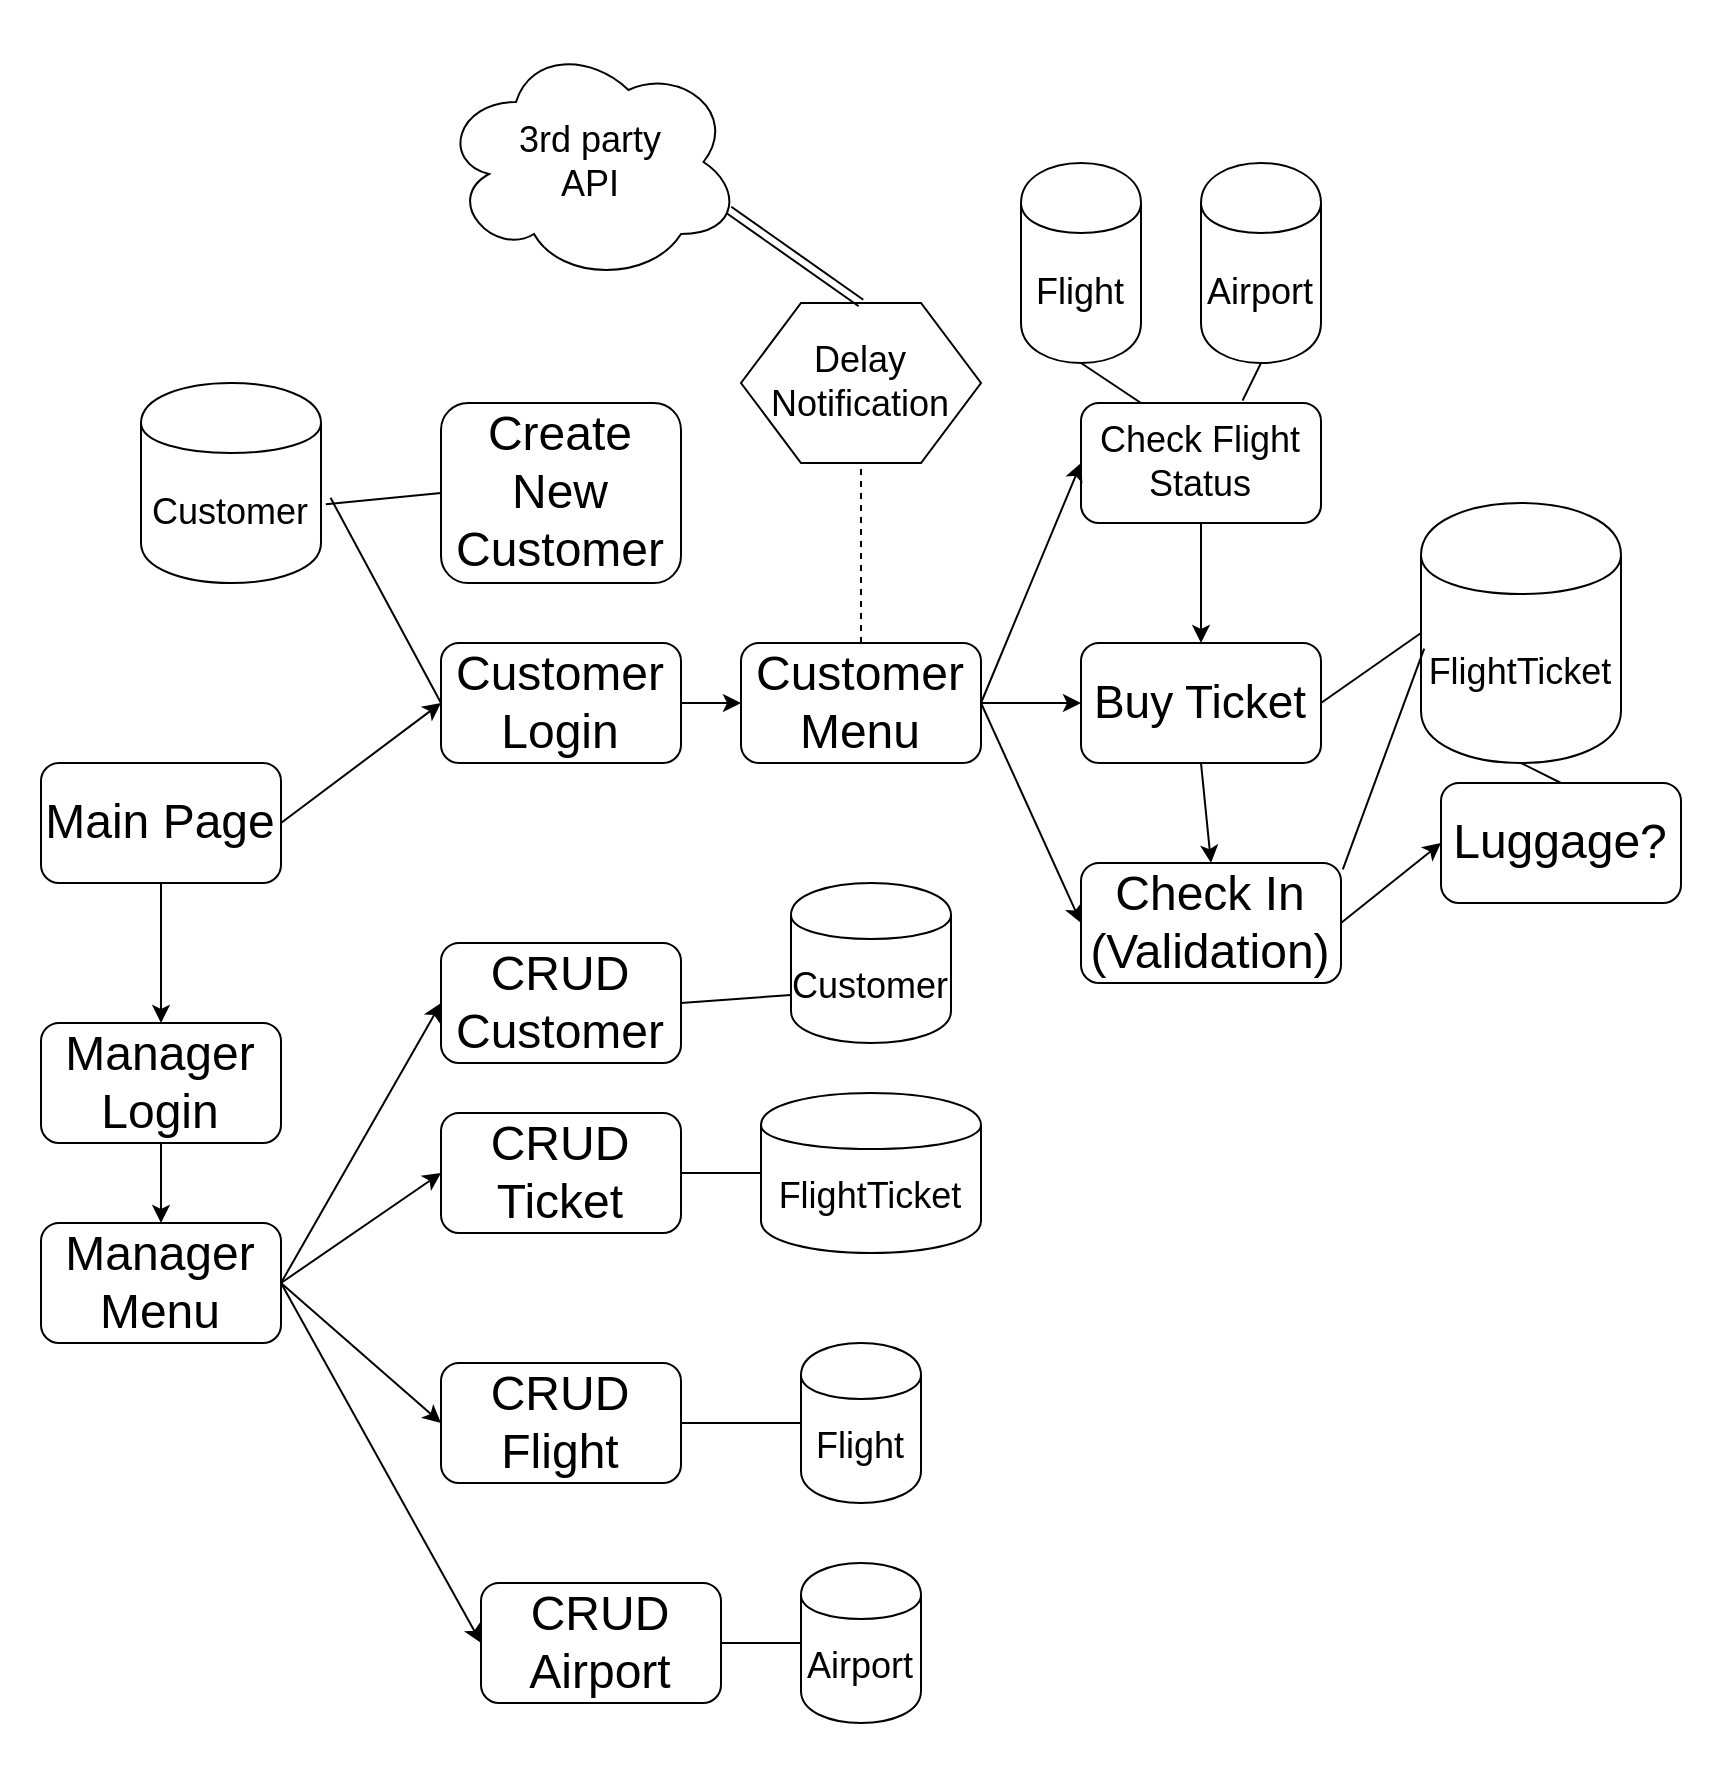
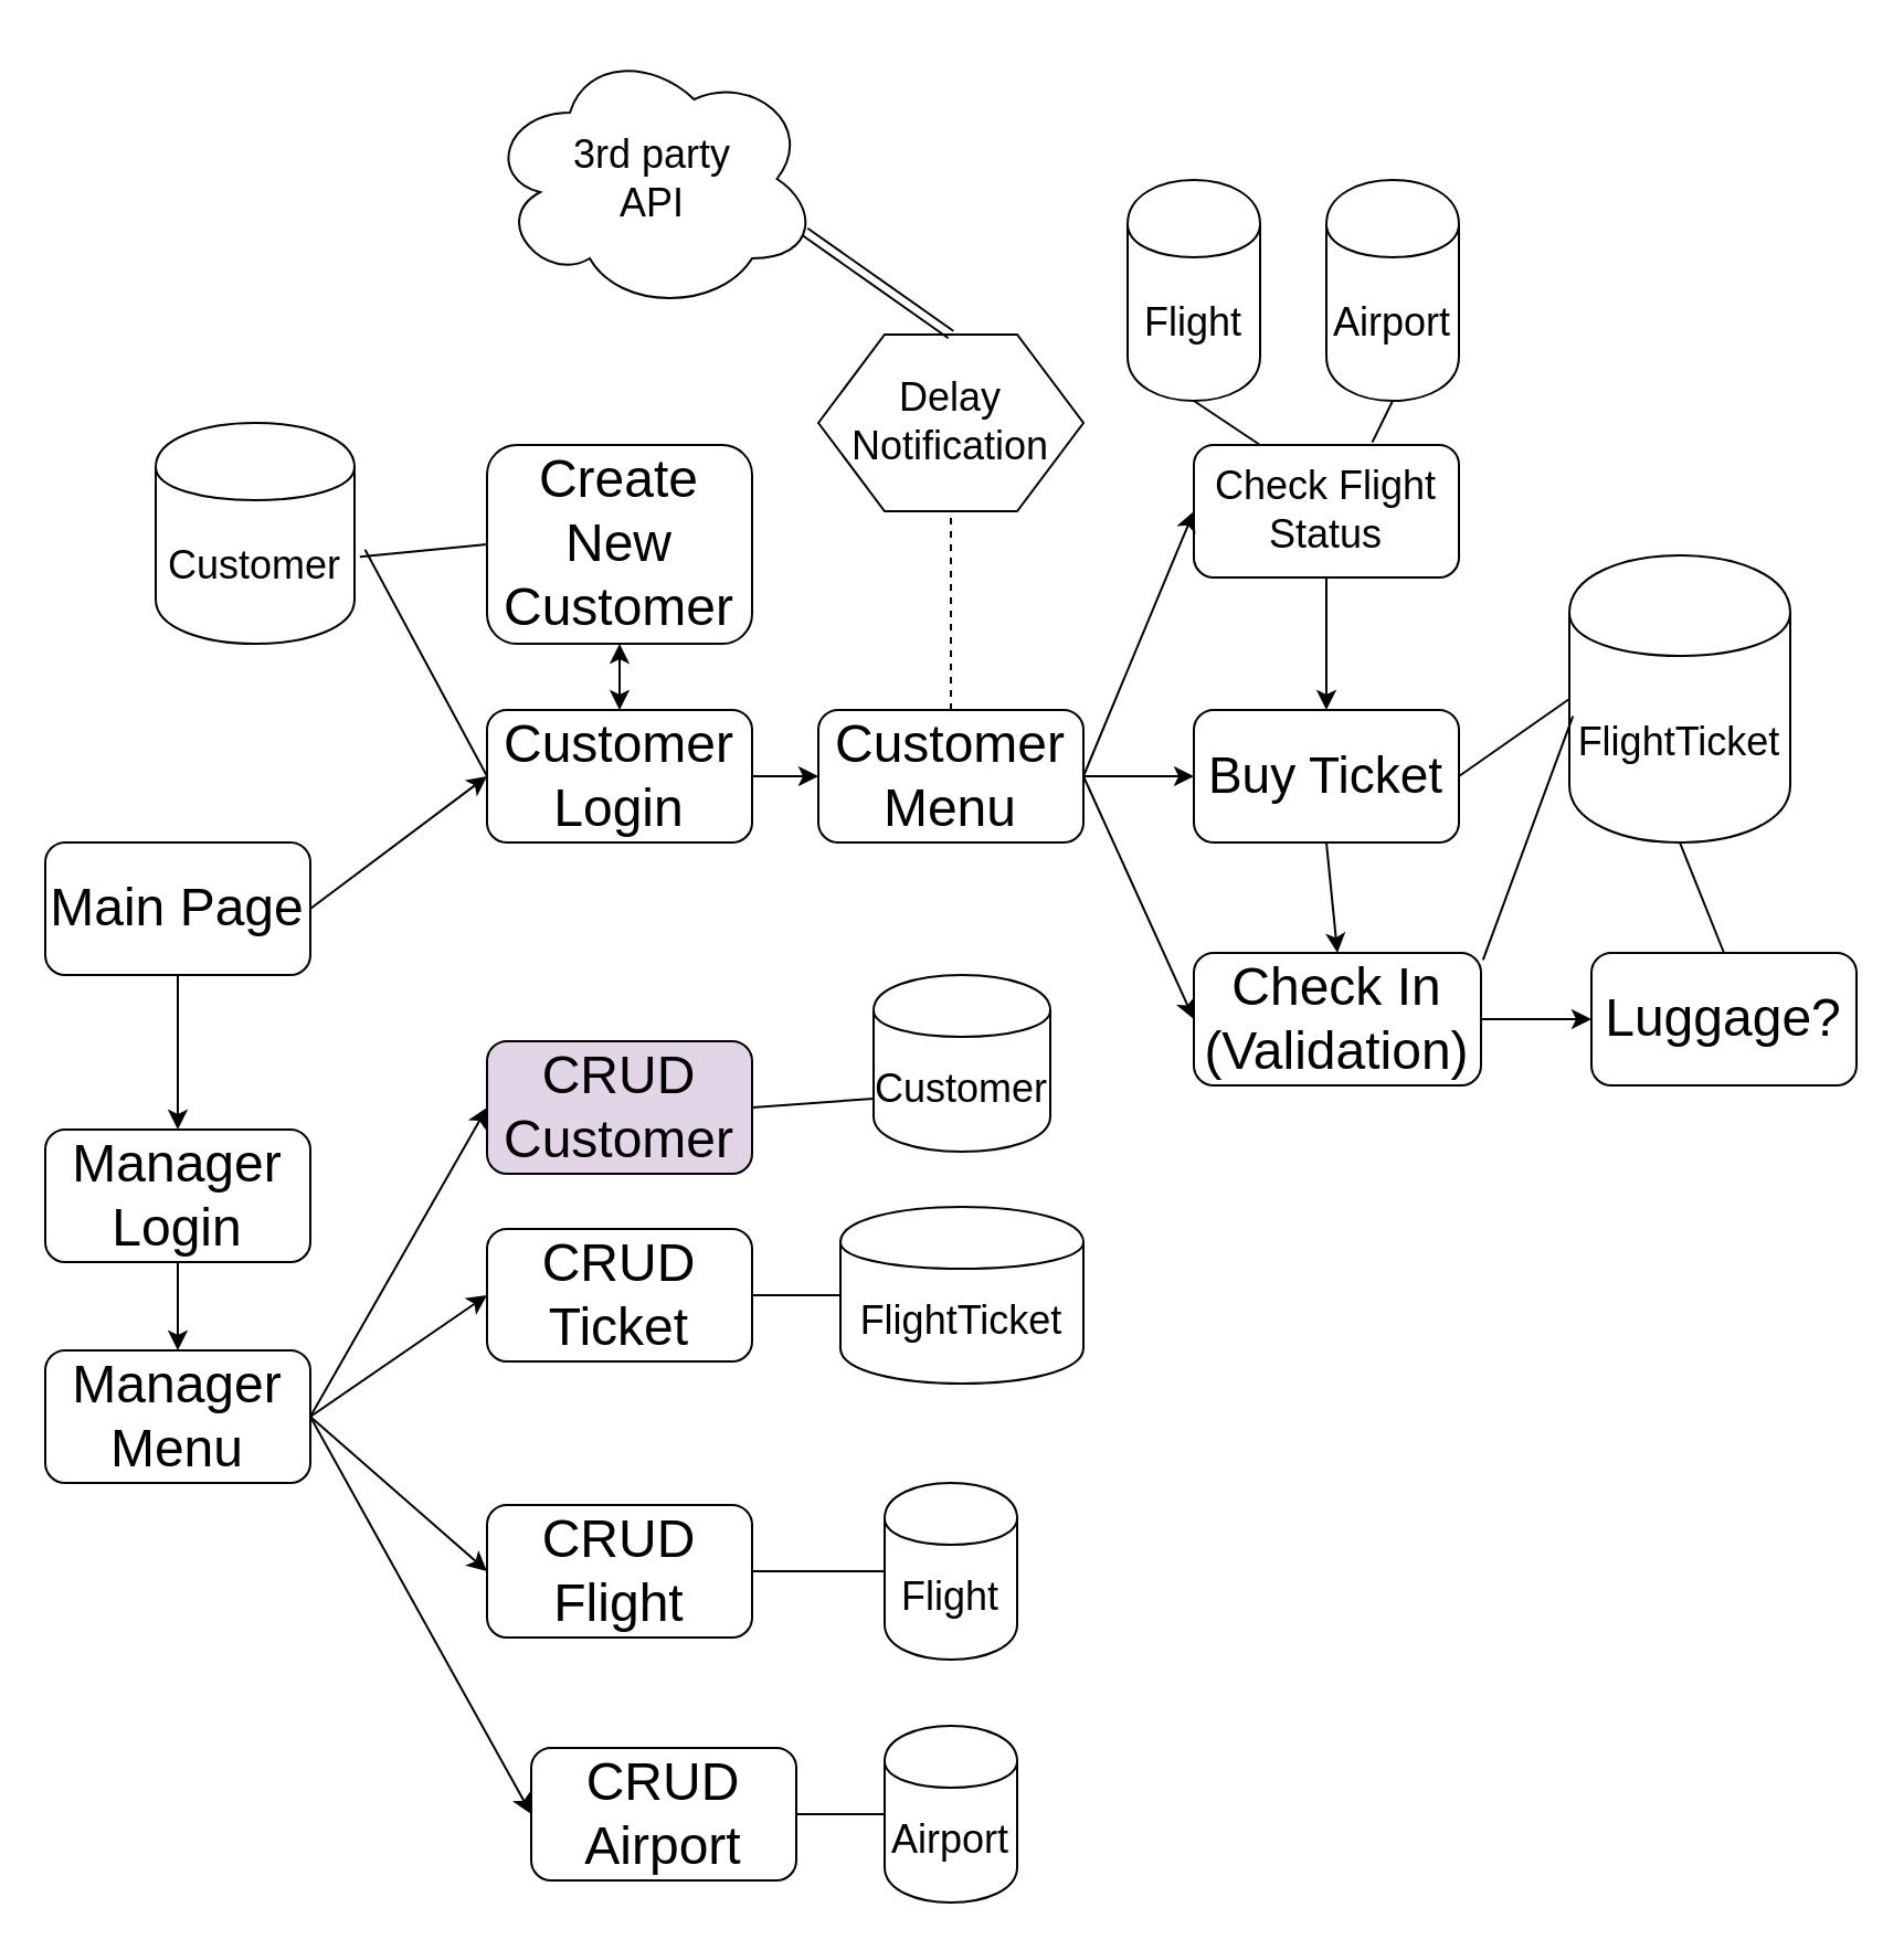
+ <mxCell id="19" value="" style="endArrow=classic;startArrow=classic;html=1;entryX=0.5;entryY=0;entryDx=0;entryDy=0;exitX=0.5;exitY=1;exitDx=0;exitDy=0;" parent="1" source="18" target="15" edge="1"><mxGeometry width="50" height="50" relative="1" as="geometry"><mxPoint x="280" y="261" as="sourcePoint" /><mxPoint x="270" y="211" as="targetPoint" /></mxGeometry></mxCell>
- <mxCell id="10" value="&lt;font style=&quot;font-size: 24px&quot;&gt;Luggage?&lt;/font&gt;" style="rounded=1;whiteSpace=wrap;html=1;" parent="1" vertex="1"><mxGeometry x="720" y="391" width="120" height="60" as="geometry" /></mxCell>
+ <mxCell id="10" value="&lt;font style=&quot;font-size: 24px&quot;&gt;Luggage?&lt;/font&gt;" style="rounded=1;whiteSpace=wrap;html=1;" parent="1" vertex="1"><mxGeometry x="720" y="431" width="120" height="60" as="geometry" /></mxCell>
- <mxCell id="22" value="CRUD&lt;br&gt;Customer" style="rounded=1;whiteSpace=wrap;html=1;fontSize=24;" parent="1" vertex="1"><mxGeometry x="220" y="471" width="120" height="60" as="geometry" /></mxCell>
+ <mxCell id="22" value="CRUD&lt;br&gt;Customer" style="rounded=1;whiteSpace=wrap;html=1;fontSize=24;fillColor=#e1d5e7;" parent="1" vertex="1"><mxGeometry x="220" y="471" width="120" height="60" as="geometry" /></mxCell>
